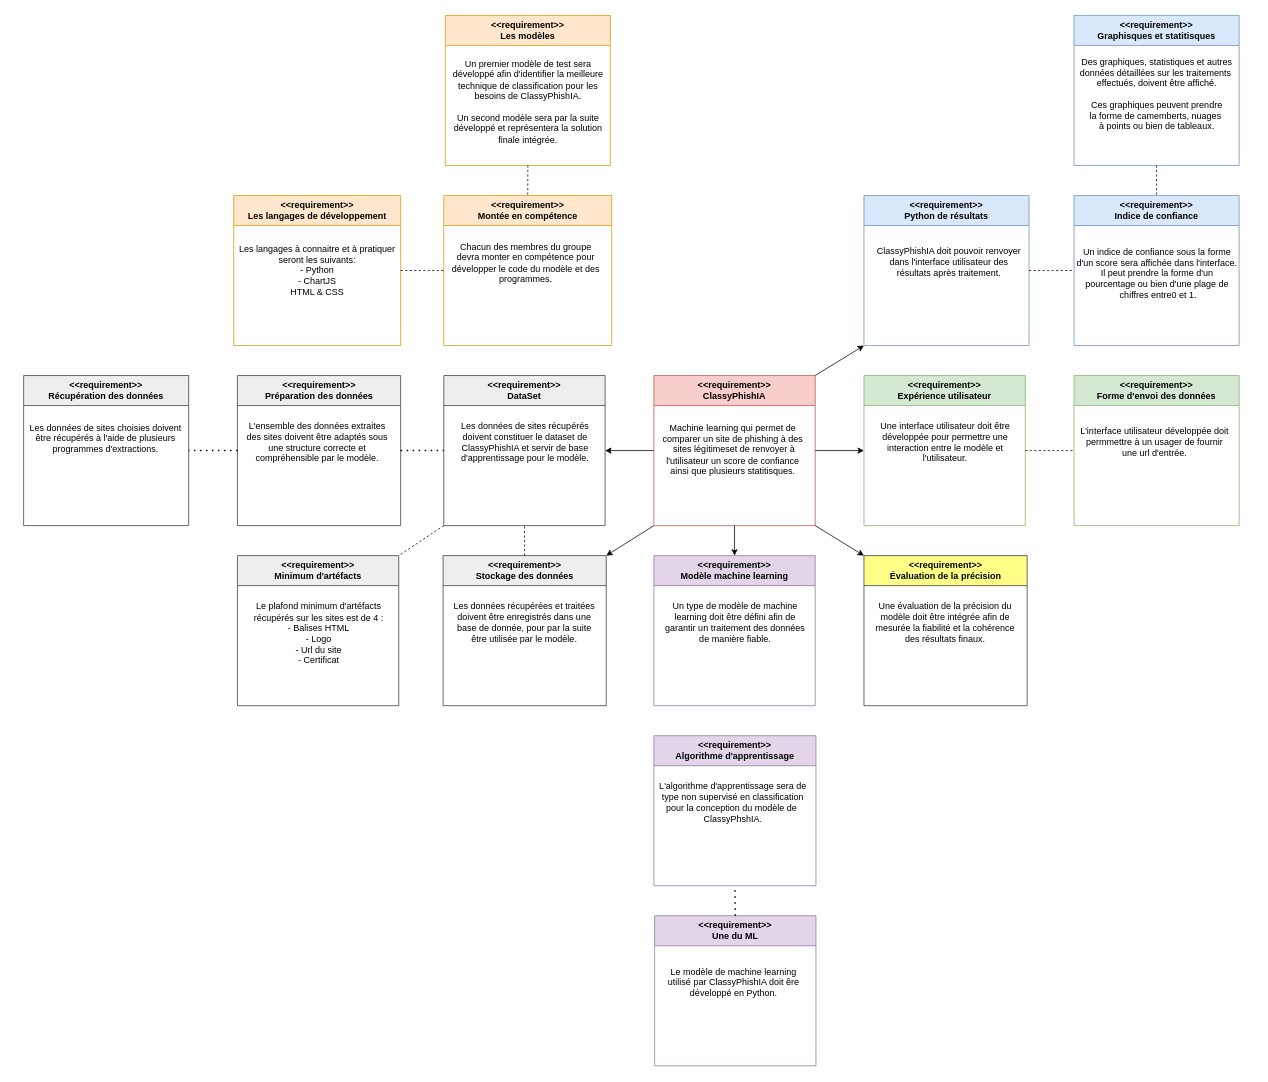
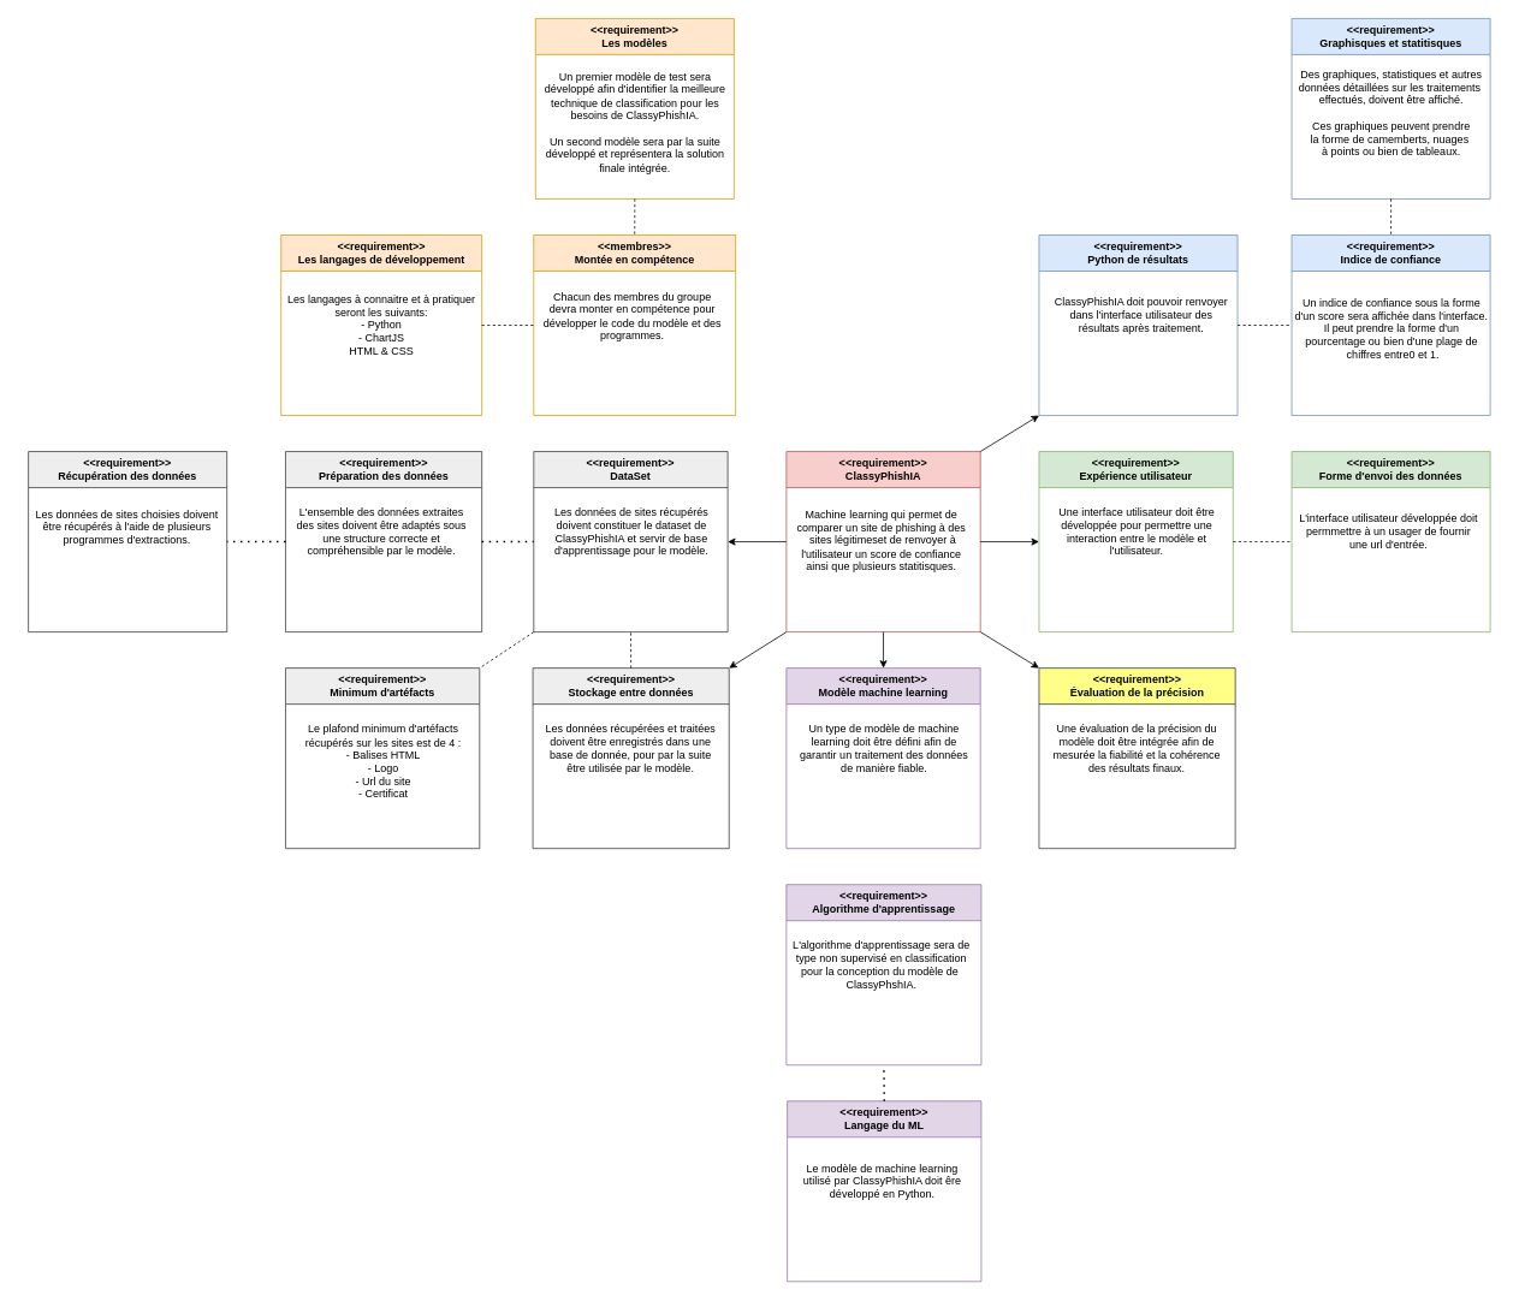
- <mxCell id="22" value="&lt;div&gt;&amp;lt;&amp;lt;requirement&amp;gt;&amp;gt;&lt;/div&gt;&lt;div&gt;Montée en compétence&lt;br&gt;&lt;/div&gt;" style="swimlane;whiteSpace=wrap;html=1;startSize=40;fillColor=#ffe6cc;strokeColor=#d79b00;" vertex="1" parent="1"><mxGeometry x="591" y="260" width="223.75" height="200" as="geometry" /></mxCell>
+ <mxCell id="22" value="&lt;div&gt;&amp;lt;&amp;lt;membres&amp;gt;&amp;gt;&lt;/div&gt;&lt;div&gt;Montée en compétence&lt;br&gt;&lt;/div&gt;" style="swimlane;whiteSpace=wrap;html=1;startSize=40;fillColor=#ffe6cc;strokeColor=#d79b00;" vertex="1" parent="1"><mxGeometry x="591" y="260" width="223.75" height="200" as="geometry" /></mxCell>
- <mxCell id="28" value="&lt;div&gt;&amp;lt;&amp;lt;requirement&amp;gt;&amp;gt;&lt;/div&gt;&lt;div&gt;Stockage des données&lt;br&gt;&lt;/div&gt;" style="swimlane;whiteSpace=wrap;html=1;startSize=40;fillColor=#eeeeee;strokeColor=#36393d;" vertex="1" parent="1"><mxGeometry x="590" y="740" width="217.5" height="200" as="geometry" /></mxCell>
+ <mxCell id="28" value="&lt;div&gt;&amp;lt;&amp;lt;requirement&amp;gt;&amp;gt;&lt;/div&gt;&lt;div&gt;Stockage entre données&lt;br&gt;&lt;/div&gt;" style="swimlane;whiteSpace=wrap;html=1;startSize=40;fillColor=#eeeeee;strokeColor=#36393d;" vertex="1" parent="1"><mxGeometry x="590" y="740" width="217.5" height="200" as="geometry" /></mxCell>
- <mxCell id="8" value="&lt;div&gt;&amp;lt;&amp;lt;requirement&amp;gt;&amp;gt;&lt;/div&gt;&lt;div&gt;Une du ML&lt;br&gt;&lt;/div&gt;" style="swimlane;whiteSpace=wrap;html=1;startSize=40;fillColor=#e1d5e7;strokeColor=#9673a6;" vertex="1" parent="1"><mxGeometry x="872" y="1220" width="215" height="200" as="geometry" /></mxCell>
+ <mxCell id="8" value="&lt;div&gt;&amp;lt;&amp;lt;requirement&amp;gt;&amp;gt;&lt;/div&gt;&lt;div&gt;Langage du ML&lt;br&gt;&lt;/div&gt;" style="swimlane;whiteSpace=wrap;html=1;startSize=40;fillColor=#e1d5e7;strokeColor=#9673a6;" vertex="1" parent="1"><mxGeometry x="872" y="1220" width="215" height="200" as="geometry" /></mxCell>
